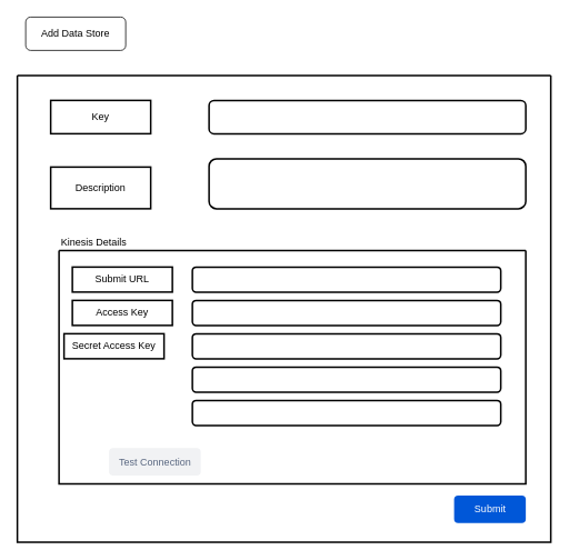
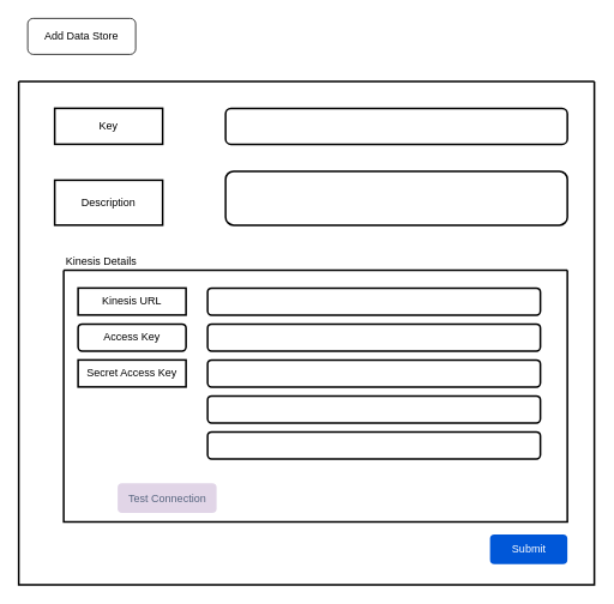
- <mxCell id="13" value="Submit URL" style="rounded=0;whiteSpace=wrap;html=1;strokeWidth=2;gradientColor=none;" vertex="1" parent="12"><mxGeometry x="16" y="20" width="120" height="30" as="geometry" /></mxCell>
+ <mxCell id="13" value="Kinesis URL" style="rounded=0;whiteSpace=wrap;html=1;strokeWidth=2;gradientColor=none;" vertex="1" parent="12"><mxGeometry x="16" y="20" width="120" height="30" as="geometry" /></mxCell>
- <mxCell id="15" value="Access Key" style="rounded=0;whiteSpace=wrap;html=1;strokeWidth=2;gradientColor=none;" vertex="1" parent="12"><mxGeometry x="16" y="60" width="120" height="30" as="geometry" /></mxCell>
+ <mxCell id="15" value="Access Key" style="whiteSpace=wrap;html=1;strokeWidth=2;gradientColor=none;rounded=1;" vertex="1" parent="12"><mxGeometry x="16" y="60" width="120" height="30" as="geometry" /></mxCell>
- <mxCell id="16" value="Secret Access Key" style="rounded=0;whiteSpace=wrap;html=1;strokeWidth=2;gradientColor=none;" vertex="1" parent="12"><mxGeometry x="6" y="100" width="120" height="30" as="geometry" /></mxCell>
+ <mxCell id="16" value="Secret Access Key" style="rounded=0;whiteSpace=wrap;html=1;strokeWidth=2;gradientColor=none;" vertex="1" parent="12"><mxGeometry x="16" y="100" width="120" height="30" as="geometry" /></mxCell>
- <mxCell id="10" value="Test Connection" style="rounded=1;fillColor=#F1F2F4;strokeColor=none;html=1;fontColor=#596780;align=center;verticalAlign=middle;fontStyle=0;fontSize=12;sketch=0;" vertex="1" parent="4"><mxGeometry x="110" y="447" width="110" height="33" as="geometry" /></mxCell>
+ <mxCell id="10" value="Test Connection" style="rounded=1;fillColor=#e1d5e7;strokeColor=none;html=1;fontColor=#596780;align=center;verticalAlign=middle;fontStyle=0;fontSize=12;sketch=0;" vertex="1" parent="4"><mxGeometry x="110" y="447" width="110" height="33" as="geometry" /></mxCell>
